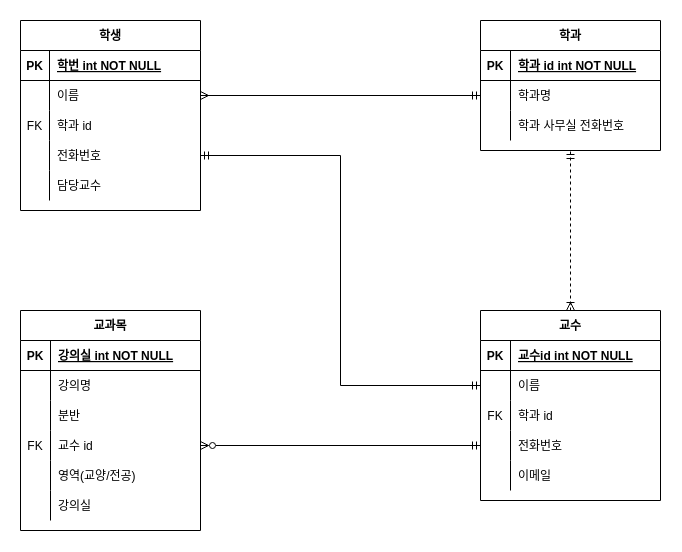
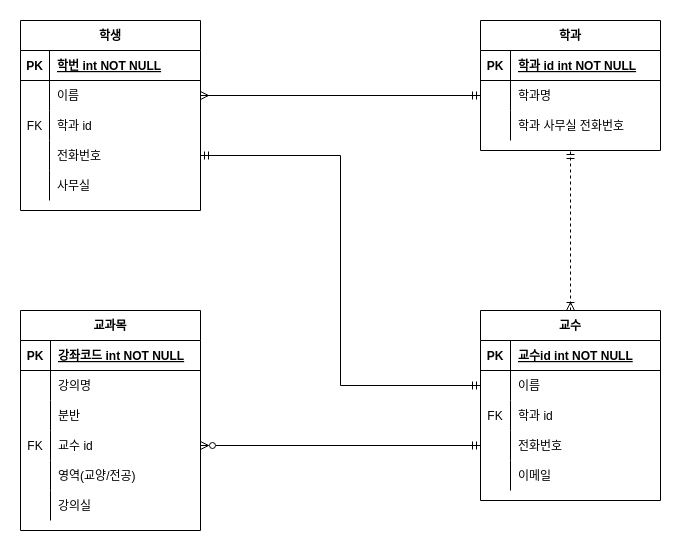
- <mxCell id="17" value="담당교수" style="shape=partialRectangle;connectable=0;fillColor=none;top=0;left=0;bottom=0;right=0;align=left;spacingLeft=6;overflow=hidden;" parent="15" vertex="1"><mxGeometry x="29" width="151" height="30" as="geometry"><mxRectangle width="151" height="30" as="alternateBounds" /></mxGeometry></mxCell>
+ <mxCell id="17" value="사무실" style="shape=partialRectangle;connectable=0;fillColor=none;top=0;left=0;bottom=0;right=0;align=left;spacingLeft=6;overflow=hidden;" parent="15" vertex="1"><mxGeometry x="29" width="151" height="30" as="geometry"><mxRectangle width="151" height="30" as="alternateBounds" /></mxGeometry></mxCell>
- <mxCell id="37" value="강의실 int NOT NULL" style="shape=partialRectangle;connectable=0;fillColor=none;top=0;left=0;bottom=0;right=0;align=left;spacingLeft=6;fontStyle=5;overflow=hidden;" parent="35" vertex="1"><mxGeometry x="30" width="150" height="30" as="geometry"><mxRectangle width="150" height="30" as="alternateBounds" /></mxGeometry></mxCell>
+ <mxCell id="37" value="강좌코드 int NOT NULL" style="shape=partialRectangle;connectable=0;fillColor=none;top=0;left=0;bottom=0;right=0;align=left;spacingLeft=6;fontStyle=5;overflow=hidden;" parent="35" vertex="1"><mxGeometry x="30" width="150" height="30" as="geometry"><mxRectangle width="150" height="30" as="alternateBounds" /></mxGeometry></mxCell>
